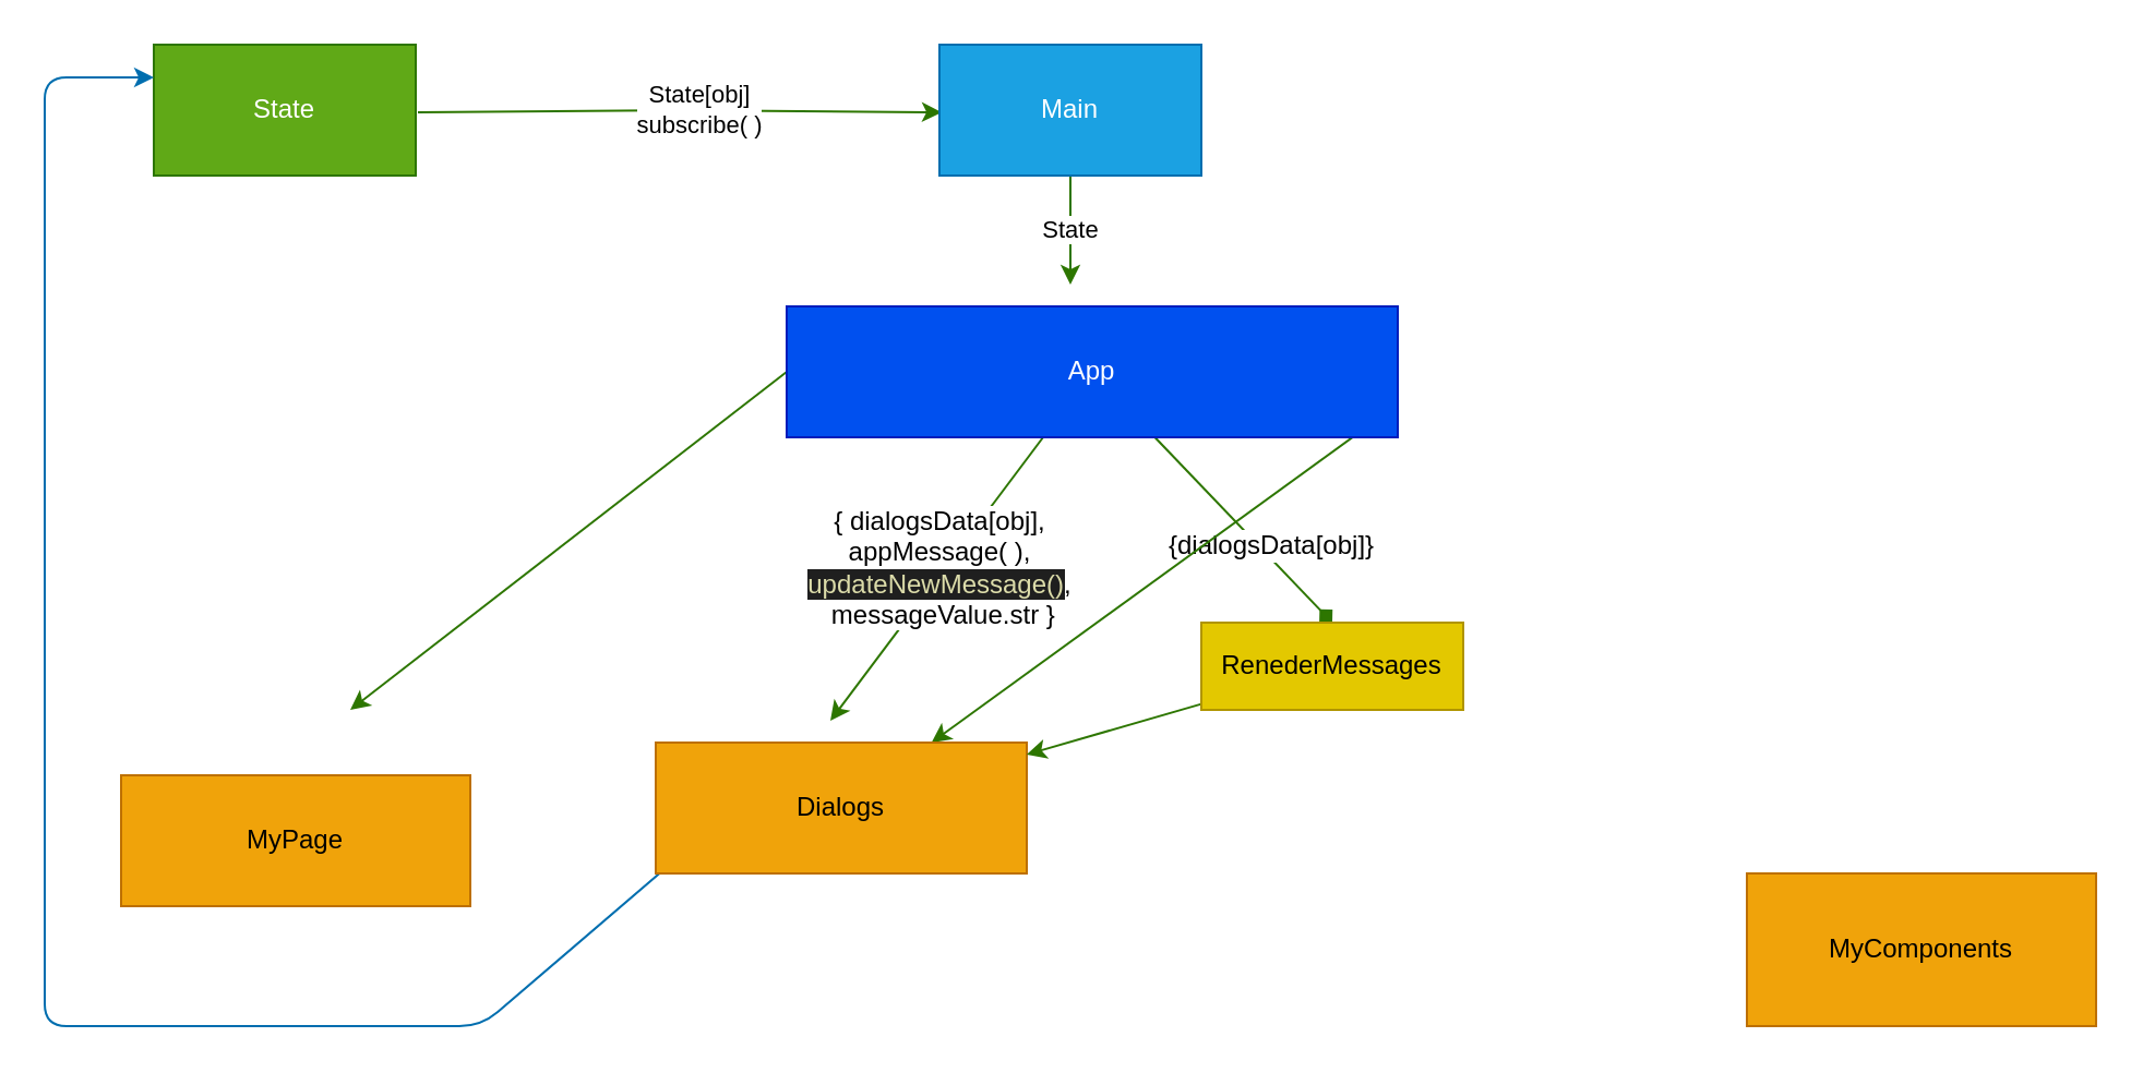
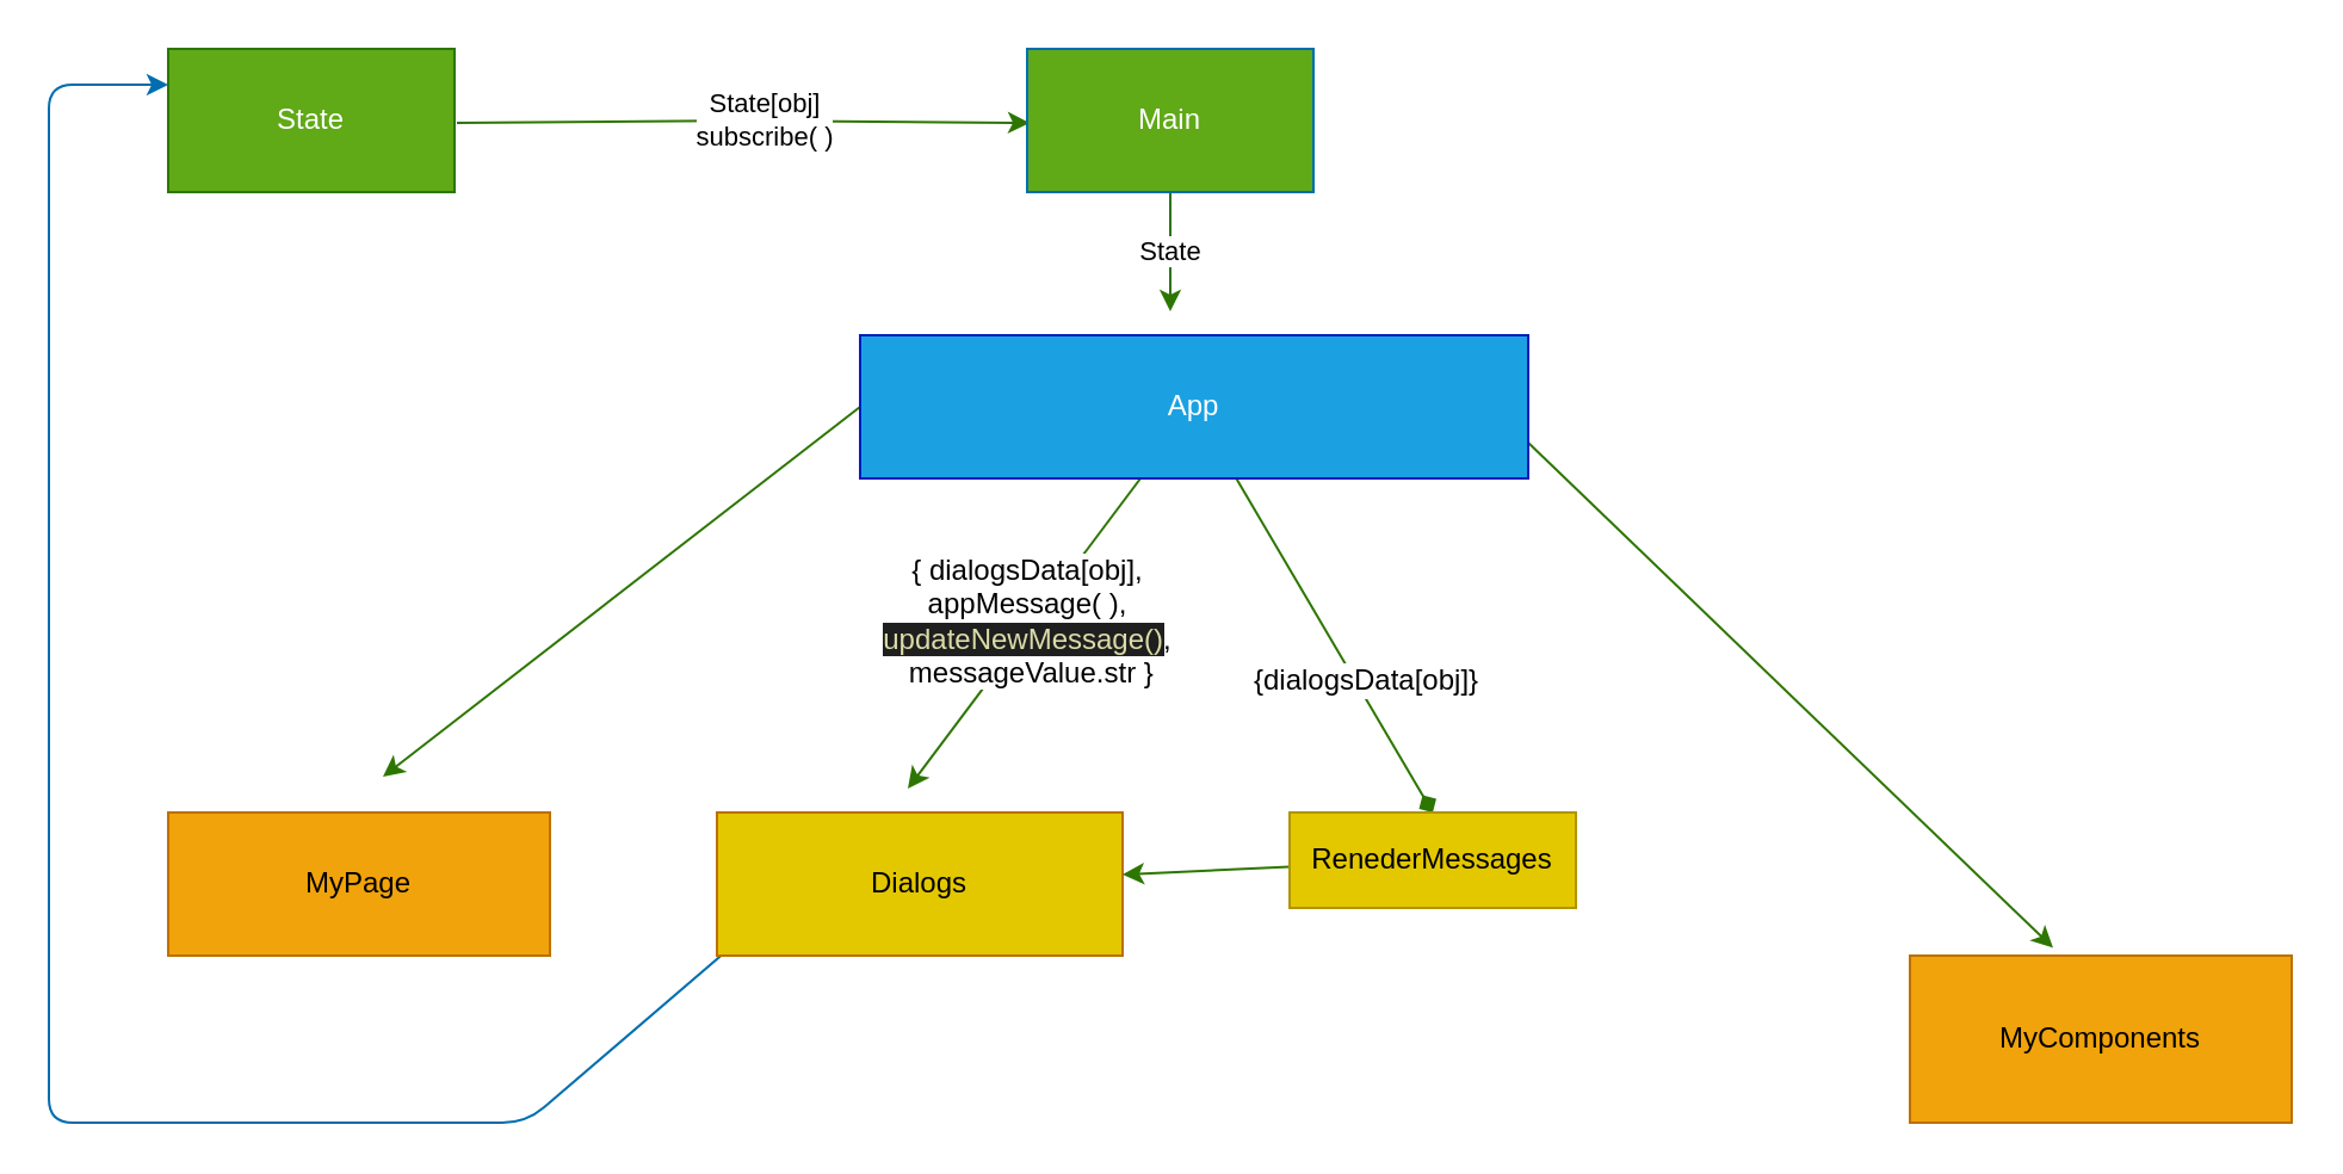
- <mxCell id="5" value="Main" style="rounded=0;whiteSpace=wrap;html=1;fillColor=#1ba1e2;fontColor=#ffffff;strokeColor=#006EAF;" parent="1" vertex="1"><mxGeometry x="430" y="20" width="120" height="60" as="geometry" /></mxCell>
+ <mxCell id="5" value="Main" style="rounded=0;whiteSpace=wrap;html=1;fillColor=#60a917;fontColor=#ffffff;strokeColor=#006EAF;" parent="1" vertex="1"><mxGeometry x="430" y="20" width="120" height="60" as="geometry" /></mxCell>
- <mxCell id="10" value="App&lt;br&gt;" style="rounded=0;whiteSpace=wrap;html=1;fillColor=#0050ef;fontColor=#ffffff;strokeColor=#001DBC;" parent="1" vertex="1"><mxGeometry x="360" y="140" width="280" height="60" as="geometry" /></mxCell>
+ <mxCell id="10" value="App&lt;br&gt;" style="rounded=0;whiteSpace=wrap;html=1;fillColor=#1ba1e2;fontColor=#ffffff;strokeColor=#001DBC;" parent="1" vertex="1"><mxGeometry x="360" y="140" width="280" height="60" as="geometry" /></mxCell>
- <mxCell id="8" style="edgeStyle=none;html=1;fontSize=12;fillColor=#60a917;strokeColor=#2D7600;exitX=1;exitY=0.75;exitDx=0;exitDy=0;" parent="1" source="10" target="13" edge="1"><mxGeometry relative="1" as="geometry" /></mxCell>
+ <mxCell id="8" style="edgeStyle=none;html=1;entryX=0.375;entryY=-0.047;entryDx=0;entryDy=0;entryPerimeter=0;fontSize=12;fillColor=#60a917;strokeColor=#2D7600;exitX=1;exitY=0.75;exitDx=0;exitDy=0;" parent="1" source="10" target="14" edge="1"><mxGeometry relative="1" as="geometry" /></mxCell>
- <mxCell id="16" value="&lt;font style=&quot;font-size: 12px;&quot;&gt;RenederMessages&lt;/font&gt;" style="rounded=0;whiteSpace=wrap;html=1;fillColor=#e3c800;fontColor=#000000;strokeColor=#B09500;" parent="1" vertex="1"><mxGeometry x="550" y="285" width="120" height="40" as="geometry" /></mxCell>
+ <mxCell id="16" value="&lt;font style=&quot;font-size: 12px;&quot;&gt;RenederMessages&lt;/font&gt;" style="rounded=0;whiteSpace=wrap;html=1;fillColor=#e3c800;fontColor=#000000;strokeColor=#B09500;" parent="1" vertex="1"><mxGeometry x="540" y="340" width="120" height="40" as="geometry" /></mxCell>
- <mxCell id="13" value="Dialogs" style="rounded=0;whiteSpace=wrap;html=1;fillColor=#f0a30a;fontColor=#000000;strokeColor=#BD7000;" parent="1" vertex="1"><mxGeometry x="300" y="340" width="170" height="60" as="geometry" /></mxCell>
+ <mxCell id="13" value="Dialogs" style="rounded=0;whiteSpace=wrap;html=1;fillColor=#e3c800;fontColor=#000000;strokeColor=#BD7000;" parent="1" vertex="1"><mxGeometry x="300" y="340" width="170" height="60" as="geometry" /></mxCell>
- <mxCell id="11" value="MyPage&lt;br&gt;" style="rounded=0;whiteSpace=wrap;html=1;fillColor=#f0a30a;fontColor=#000000;strokeColor=#BD7000;" parent="1" vertex="1"><mxGeometry x="55" y="355" width="160" height="60" as="geometry" /></mxCell>
+ <mxCell id="11" value="MyPage&lt;br&gt;" style="rounded=0;whiteSpace=wrap;html=1;fillColor=#f0a30a;fontColor=#000000;strokeColor=#BD7000;" parent="1" vertex="1"><mxGeometry x="70" y="340" width="160" height="60" as="geometry" /></mxCell>
